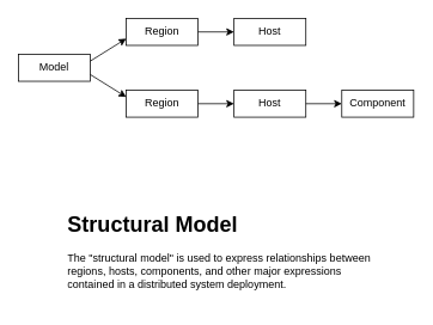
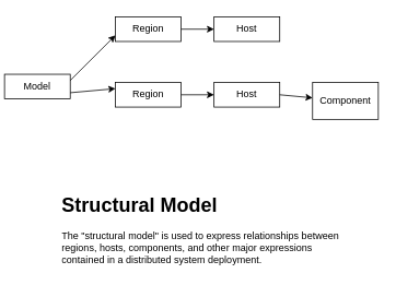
- <mxCell id="3" value="Model" style="rounded=0;whiteSpace=wrap;html=1;" vertex="1" parent="1"><mxGeometry x="20" y="60" width="80" height="30" as="geometry" /></mxCell>
+ <mxCell id="3" value="Model" style="rounded=0;whiteSpace=wrap;html=1;" vertex="1" parent="1"><mxGeometry x="5" y="90" width="80" height="30" as="geometry" /></mxCell>
- <mxCell id="10" value="Component" style="rounded=0;whiteSpace=wrap;html=1;" vertex="1" parent="1"><mxGeometry x="380" y="100" width="80" height="30" as="geometry" /></mxCell>
+ <mxCell id="10" value="Component" style="rounded=0;whiteSpace=wrap;html=1;" vertex="1" parent="1"><mxGeometry x="380" y="100" width="80" height="45" as="geometry" /></mxCell>
